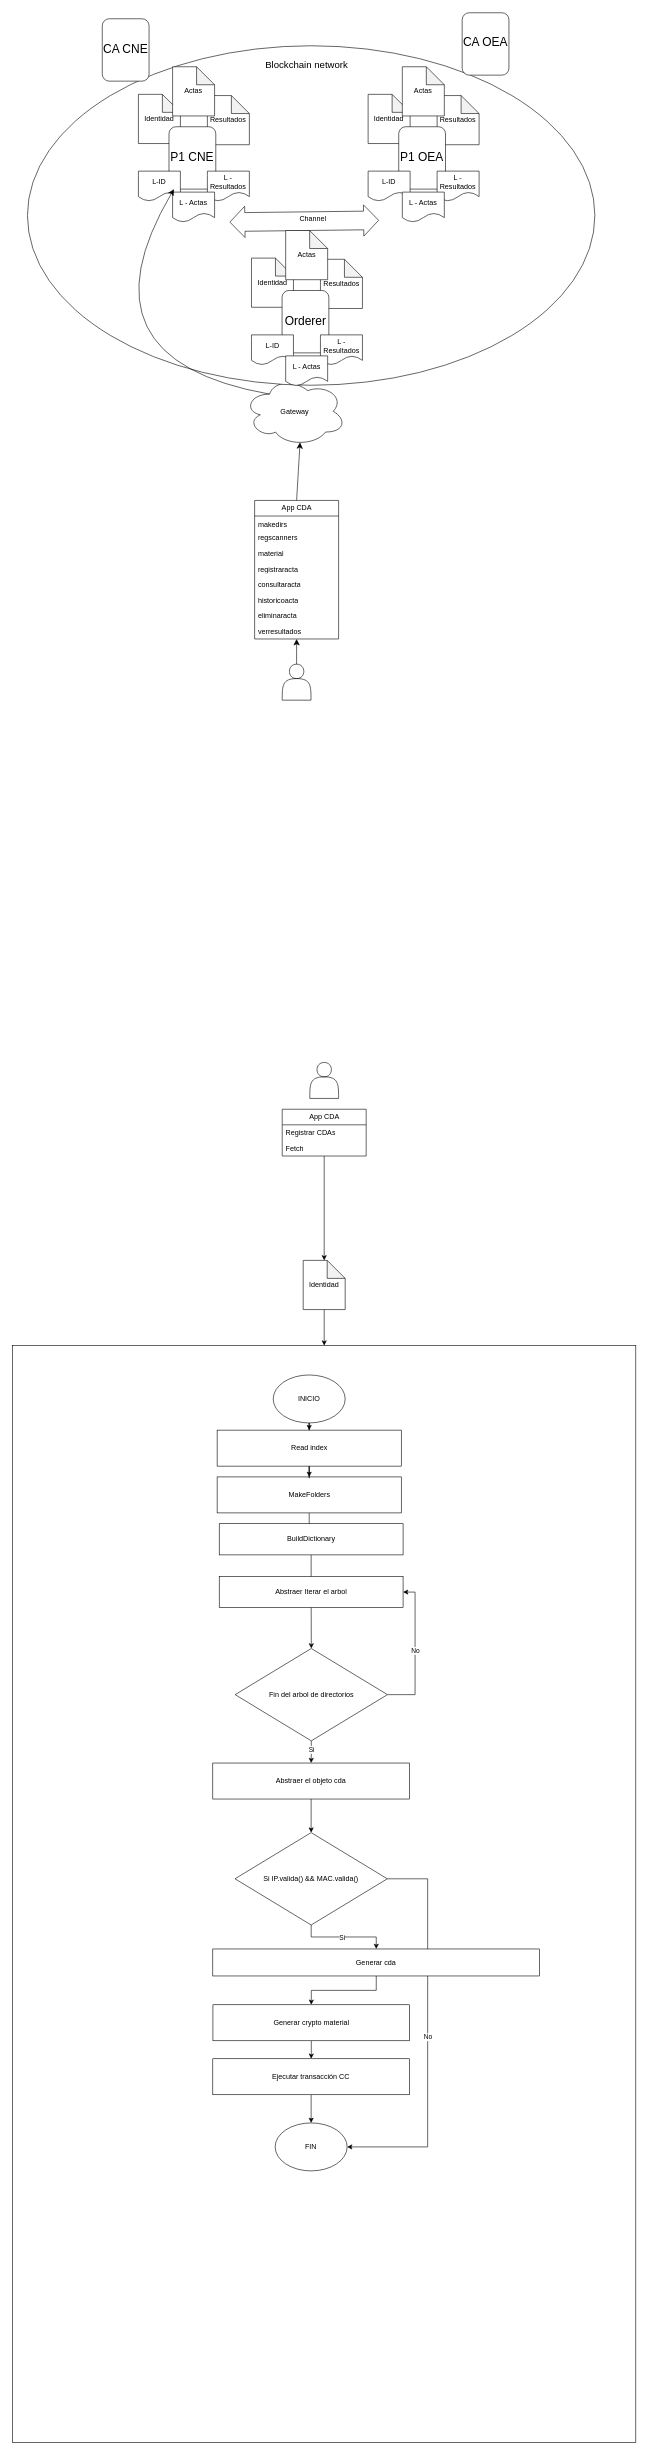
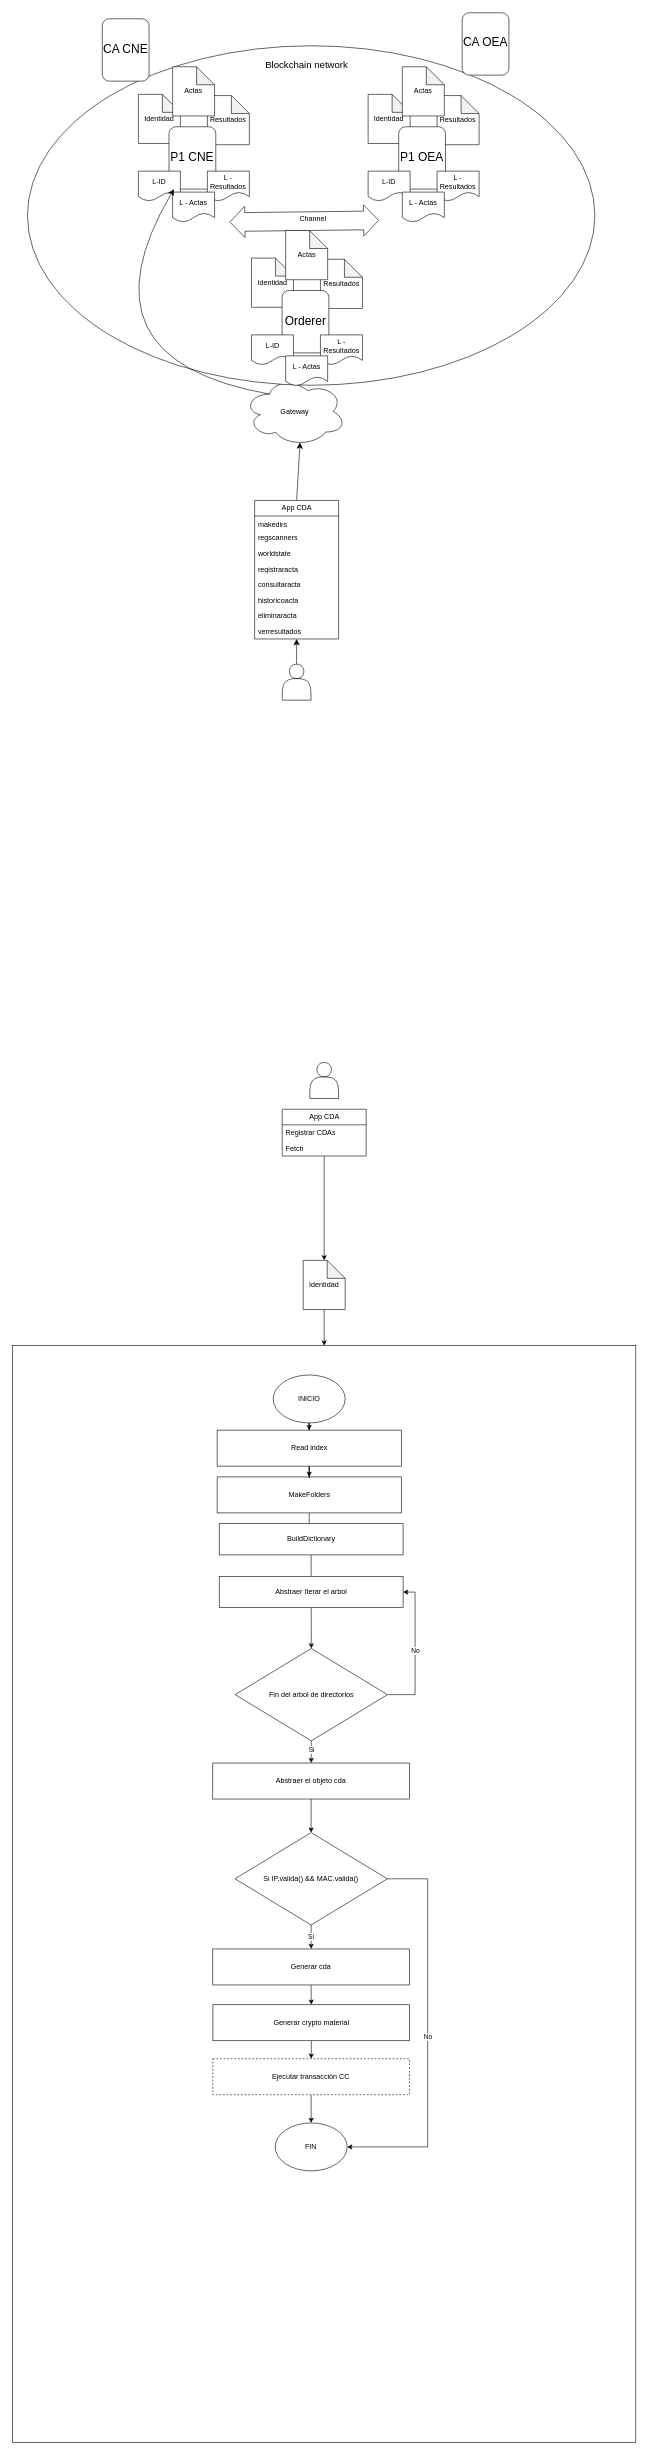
- <mxCell id="7" value="material" style="text;strokeColor=none;fillColor=none;align=left;verticalAlign=top;spacingLeft=4;spacingRight=4;overflow=hidden;rotatable=0;points=[[0,0.5],[1,0.5]];portConstraint=eastwest;whiteSpace=wrap;html=1;" vertex="1" parent="4"><mxGeometry y="75" width="140" height="26" as="geometry" /></mxCell>
+ <mxCell id="7" value="worldstate" style="text;strokeColor=none;fillColor=none;align=left;verticalAlign=top;spacingLeft=4;spacingRight=4;overflow=hidden;rotatable=0;points=[[0,0.5],[1,0.5]];portConstraint=eastwest;whiteSpace=wrap;html=1;" vertex="1" parent="4"><mxGeometry y="75" width="140" height="26" as="geometry" /></mxCell>
- <mxCell id="63" value="Generar cda" style="rounded=0;whiteSpace=wrap;html=1;" parent="1" vertex="1"><mxGeometry x="354.25" y="3248" width="545" height="45" as="geometry" /></mxCell>
+ <mxCell id="63" value="Generar cda" style="rounded=0;whiteSpace=wrap;html=1;" parent="1" vertex="1"><mxGeometry x="354.25" y="3248" width="328" height="60" as="geometry" /></mxCell>
- <mxCell id="67" value="Ejecutar transacción CC" style="rounded=0;whiteSpace=wrap;html=1;" parent="1" vertex="1"><mxGeometry x="354.25" y="3431" width="328" height="60" as="geometry" /></mxCell>
+ <mxCell id="67" value="Ejecutar transacción CC" style="rounded=0;whiteSpace=wrap;html=1;dashed=1;" parent="1" vertex="1"><mxGeometry x="354.25" y="3431" width="328" height="60" as="geometry" /></mxCell>
